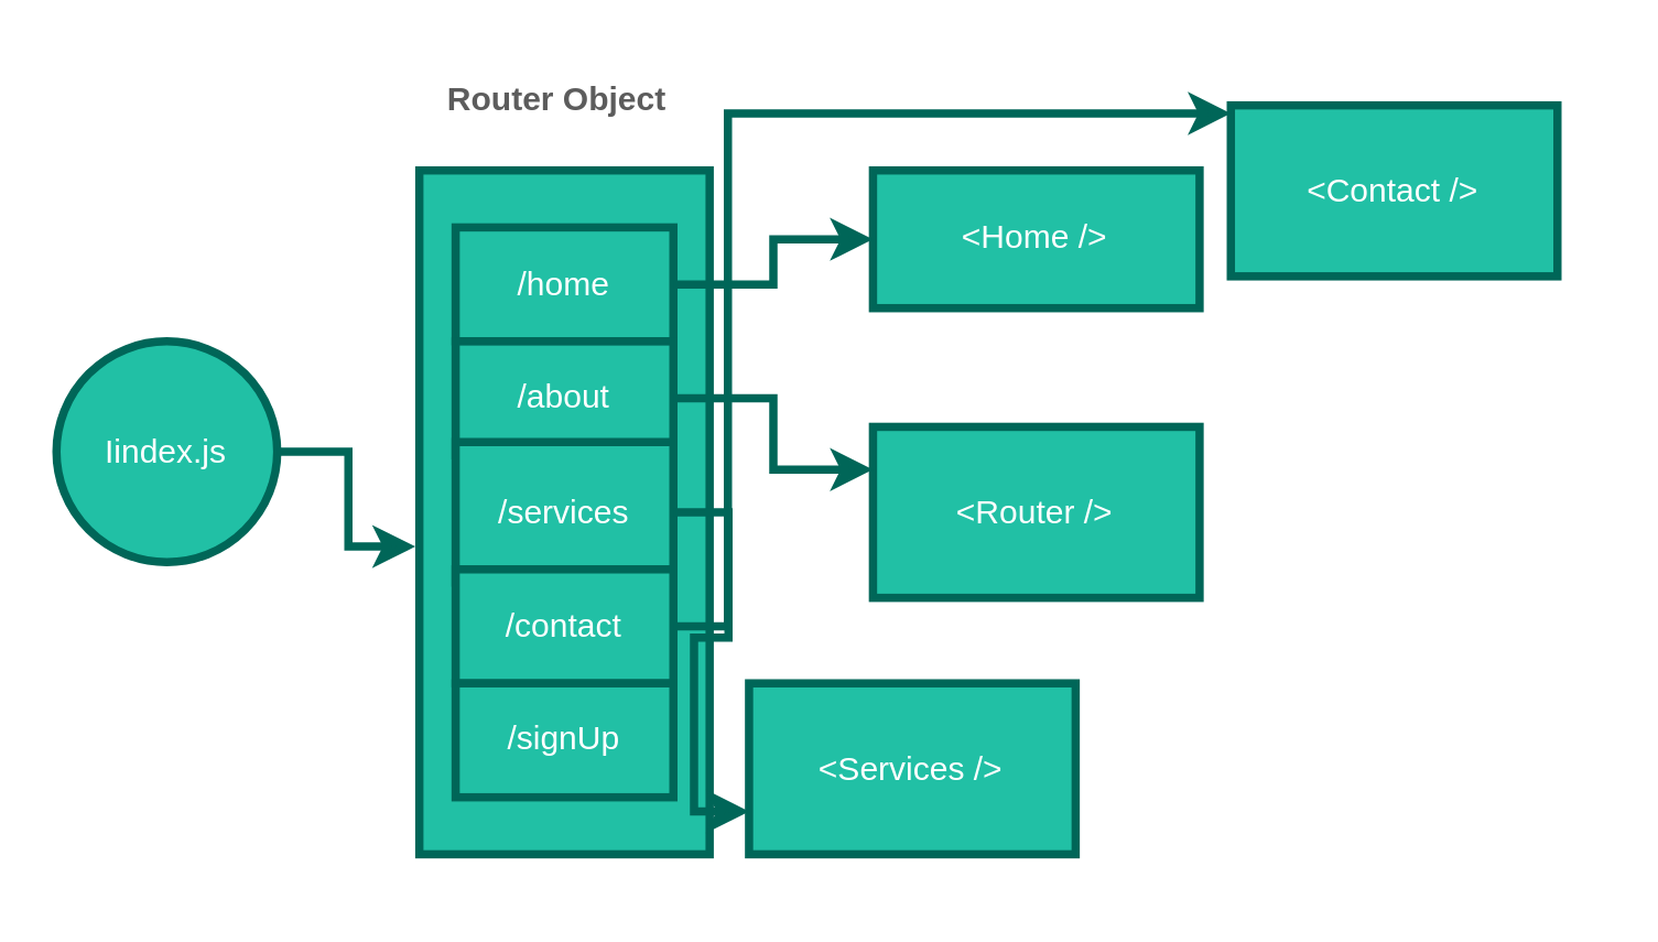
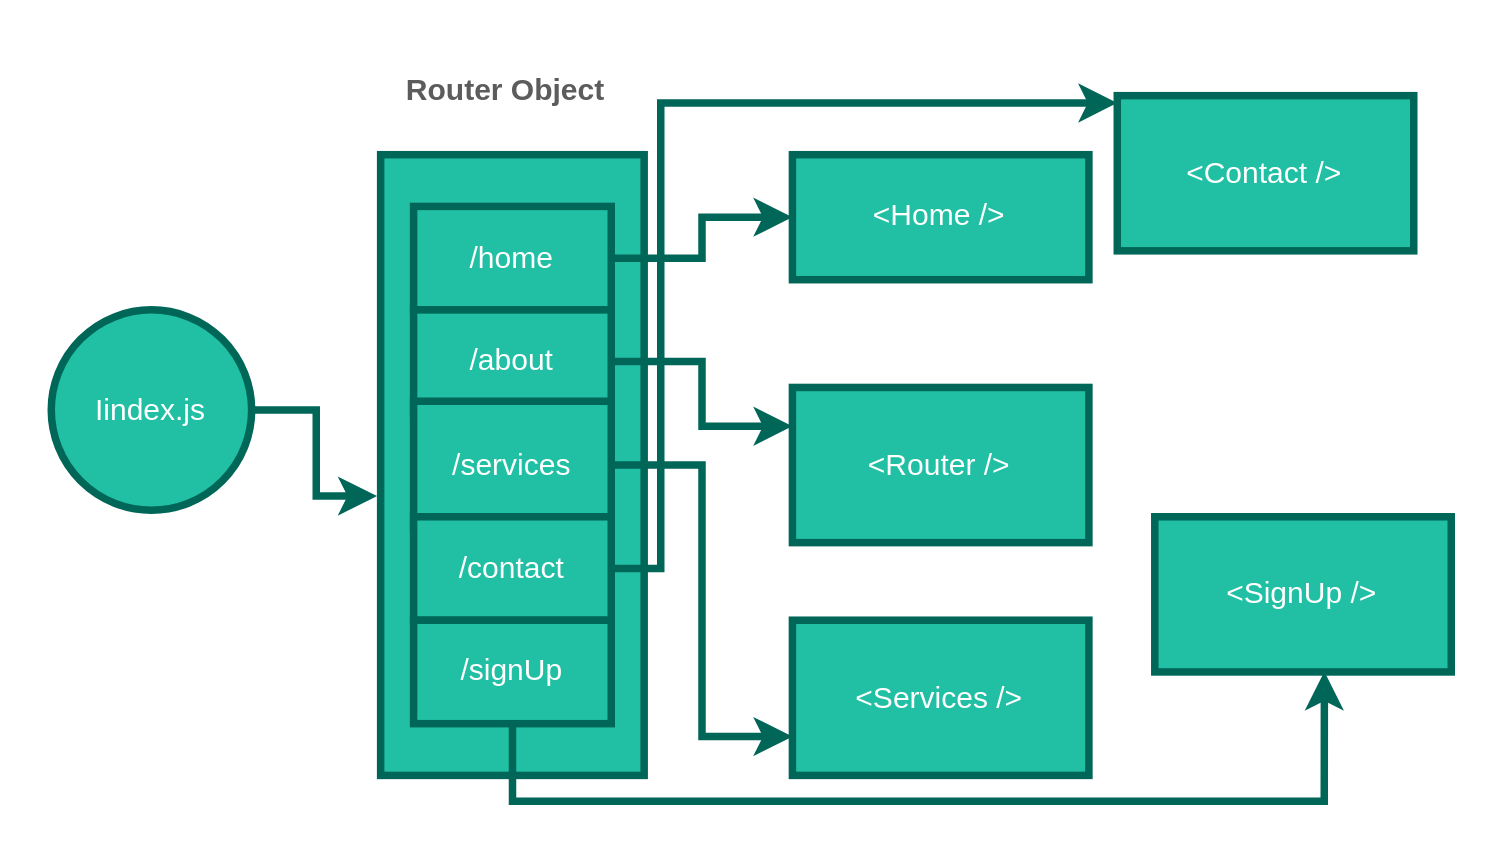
+ <mxCell id="20" value="&amp;lt;SignUp /&amp;gt;" style="rounded=0;whiteSpace=wrap;html=1;strokeWidth=3;strokeColor=#006658;fillColor=#21C0A5;fontColor=#FFFFFF;" parent="2" vertex="1"><mxGeometry x="441.412" y="186.207" width="118.588" height="62.069" as="geometry" /></mxCell>
- <mxCell id="16" value="&amp;lt;Services /&amp;gt;" style="rounded=0;whiteSpace=wrap;html=1;strokeWidth=3;strokeColor=#006658;fillColor=#21C0A5;fontColor=#FFFFFF;" parent="2" vertex="1"><mxGeometry x="251.471" y="227.586" width="118.588" height="62.069" as="geometry" /></mxCell>
+ <mxCell id="16" value="&amp;lt;Services /&amp;gt;" style="rounded=0;whiteSpace=wrap;html=1;strokeWidth=3;strokeColor=#006658;fillColor=#21C0A5;fontColor=#FFFFFF;" parent="2" vertex="1"><mxGeometry x="296.471" y="227.586" width="118.588" height="62.069" as="geometry" /></mxCell>
+ <mxCell id="21" style="edgeStyle=orthogonalEdgeStyle;rounded=0;orthogonalLoop=1;jettySize=auto;html=1;entryX=0.572;entryY=0.997;entryDx=0;entryDy=0;entryPerimeter=0;strokeWidth=3;strokeColor=#006658;fontColor=#5C5C5C;" parent="2" source="10" target="20" edge="1"><mxGeometry relative="1" as="geometry"><Array as="points"><mxPoint x="184.471" y="300" /><mxPoint x="509.271" y="300" /></Array></mxGeometry></mxCell>
